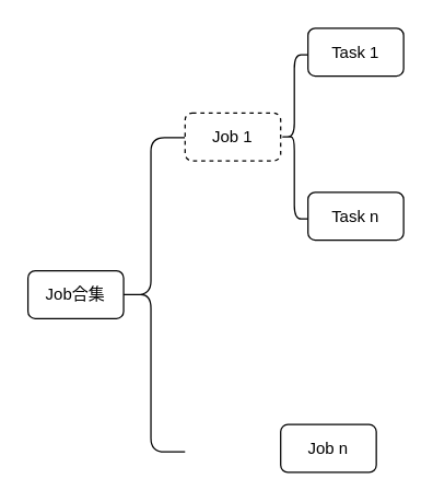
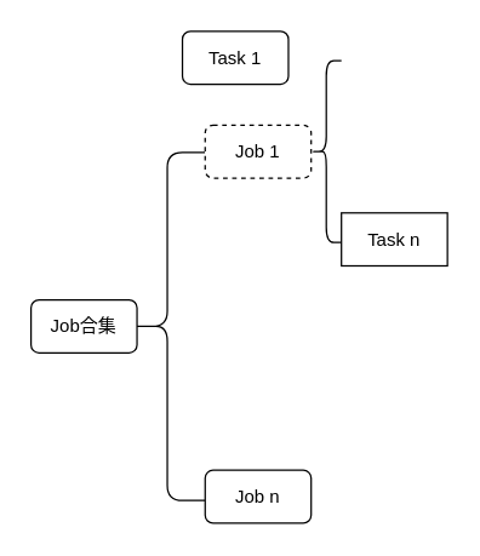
- <mxCell id="7" value="Task 1" style="whiteSpace=wrap;html=1;rounded=1;" vertex="1" parent="1"><mxGeometry x="225" y="20" width="70" height="35" as="geometry" /></mxCell>
+ <mxCell id="7" value="Task 1" style="whiteSpace=wrap;html=1;rounded=1;" vertex="1" parent="1"><mxGeometry x="120" y="20" width="70" height="35" as="geometry" /></mxCell>
- <mxCell id="8" value="Task n" style="whiteSpace=wrap;html=1;rounded=1;" vertex="1" parent="1"><mxGeometry x="225" y="140" width="70" height="35" as="geometry" /></mxCell>
+ <mxCell id="8" value="Task n" style="whiteSpace=wrap;html=1;rounded=0;" vertex="1" parent="1"><mxGeometry x="225" y="140" width="70" height="35" as="geometry" /></mxCell>
- <mxCell id="5" value="Job n" style="whiteSpace=wrap;html=1;rounded=1;" vertex="1" parent="1"><mxGeometry x="205" y="310" width="70" height="35" as="geometry" /></mxCell>
+ <mxCell id="5" value="Job n" style="whiteSpace=wrap;html=1;rounded=1;" vertex="1" parent="1"><mxGeometry x="135" y="310" width="70" height="35" as="geometry" /></mxCell>
